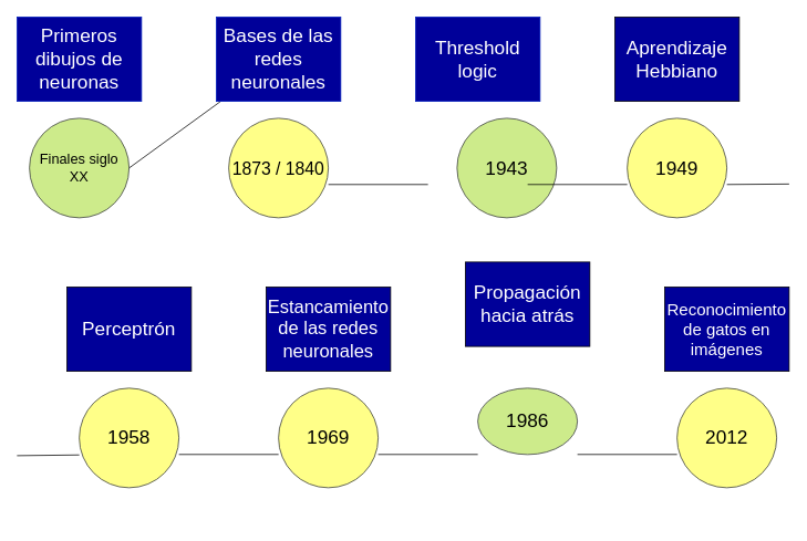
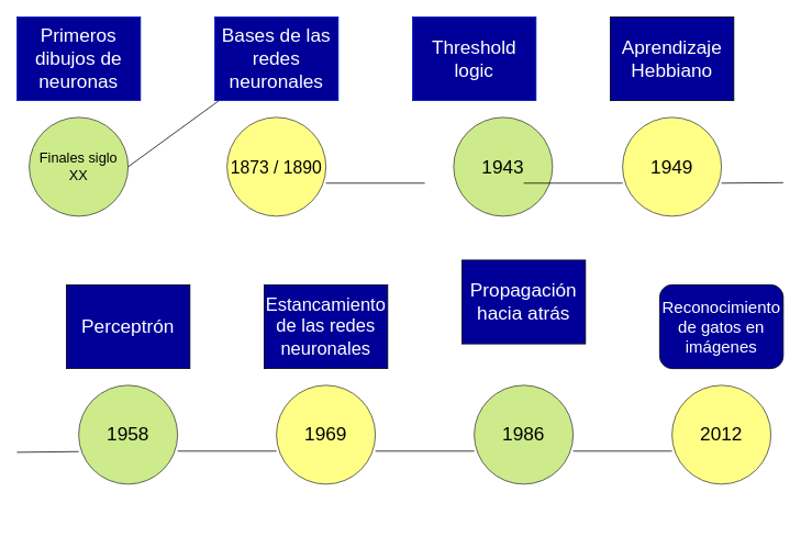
- <mxCell id="4" value="&lt;font style=&quot;font-size: 21px&quot;&gt;1873 / 1840&lt;/font&gt;" style="ellipse;whiteSpace=wrap;html=1;aspect=fixed;fillColor=#ffff88;strokeColor=#36393d;" vertex="1" parent="2"><mxGeometry x="255.0" y="122" width="120.0" height="120.0" as="geometry" /></mxCell>
+ <mxCell id="4" value="&lt;font style=&quot;font-size: 21px&quot;&gt;1873 / 1890&lt;/font&gt;" style="ellipse;whiteSpace=wrap;html=1;aspect=fixed;fillColor=#ffff88;strokeColor=#36393d;" vertex="1" parent="2"><mxGeometry x="255.0" y="122" width="120.0" height="120.0" as="geometry" /></mxCell>
- <mxCell id="26" value="&lt;font color=&quot;#ffffff&quot; style=&quot;font-size: 20px&quot;&gt;Reconocimiento de gatos en imágenes&lt;/font&gt;" style="rounded=0;whiteSpace=wrap;html=1;fillColor=#000099;" vertex="1" parent="2"><mxGeometry x="780.0" y="325.333" width="150.0" height="101.667" as="geometry" /></mxCell>
+ <mxCell id="26" value="&lt;font color=&quot;#ffffff&quot; style=&quot;font-size: 20px&quot;&gt;Reconocimiento de gatos en imágenes&lt;/font&gt;" style="whiteSpace=wrap;html=1;fillColor=#000099;rounded=1;" vertex="1" parent="2"><mxGeometry x="780.0" y="325.333" width="150.0" height="101.667" as="geometry" /></mxCell>
- <mxCell id="7" value="&lt;font style=&quot;font-size: 23px&quot;&gt;1986&lt;/font&gt;" style="ellipse;whiteSpace=wrap;html=1;aspect=fixed;fillColor=#cdeb8b;strokeColor=#36393d;" vertex="1" parent="2"><mxGeometry x="555.0" y="447.333" width="120.0" height="80" as="geometry" /></mxCell>
+ <mxCell id="7" value="&lt;font style=&quot;font-size: 23px&quot;&gt;1986&lt;/font&gt;" style="ellipse;whiteSpace=wrap;html=1;aspect=fixed;fillColor=#cdeb8b;strokeColor=#36393d;" vertex="1" parent="2"><mxGeometry x="555.0" y="447.333" width="120.0" height="120.0" as="geometry" /></mxCell>
- <mxCell id="6" value="&lt;font style=&quot;font-size: 23px&quot;&gt;1958&lt;/font&gt;" style="ellipse;whiteSpace=wrap;html=1;aspect=fixed;fillColor=#ffff88;strokeColor=#36393d;" vertex="1" parent="2"><mxGeometry x="75.0" y="447.333" width="120.0" height="120.0" as="geometry" /></mxCell>
+ <mxCell id="6" value="&lt;font style=&quot;font-size: 23px&quot;&gt;1958&lt;/font&gt;" style="ellipse;whiteSpace=wrap;html=1;aspect=fixed;fillColor=#cdeb8b;strokeColor=#36393d;" vertex="1" parent="2"><mxGeometry x="75.0" y="447.333" width="120.0" height="120.0" as="geometry" /></mxCell>
